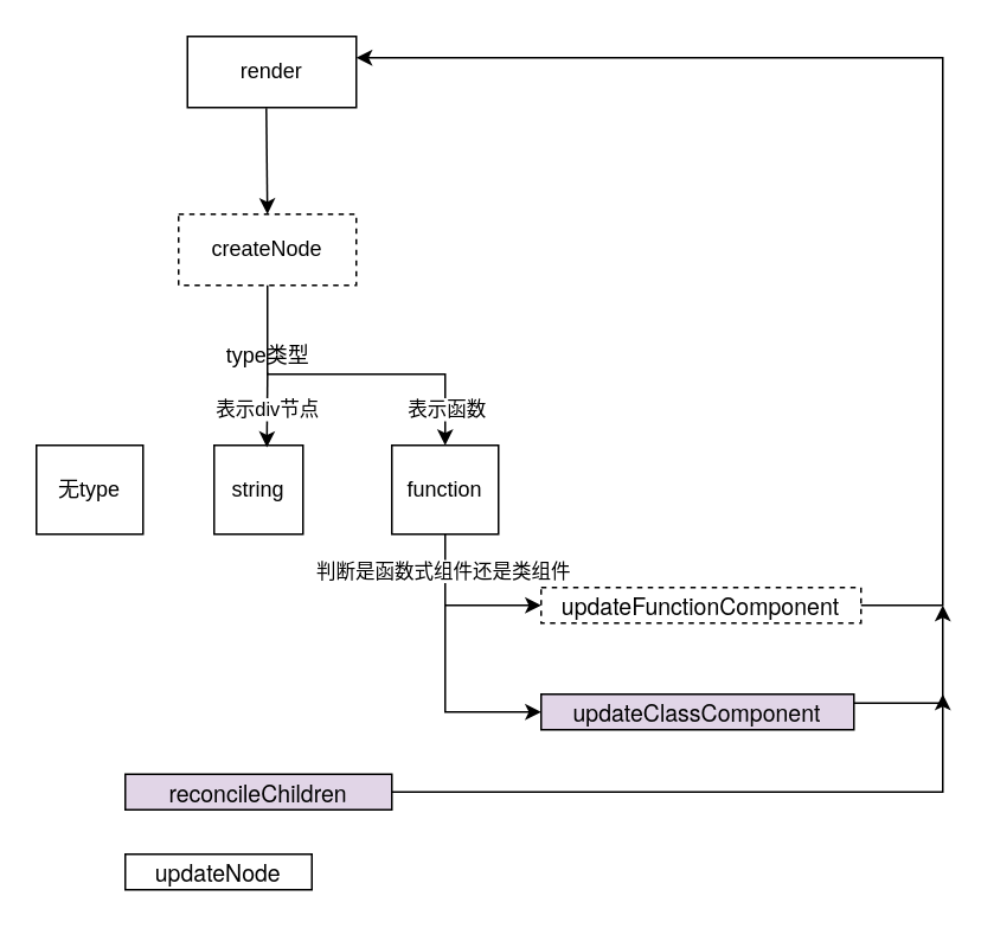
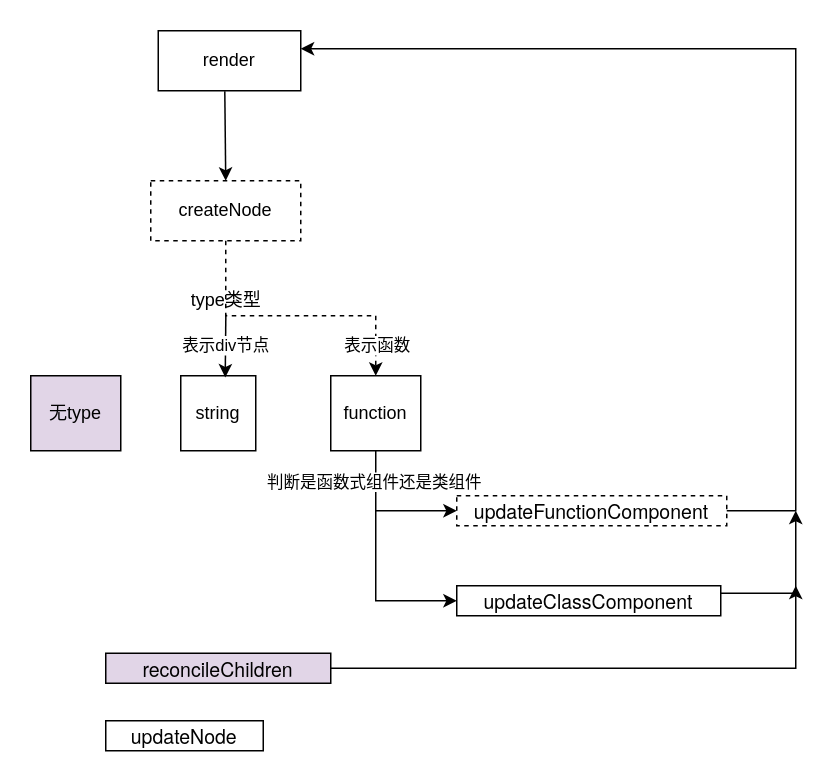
- <mxCell id="8" value="" style="edgeStyle=segmentEdgeStyle;endArrow=classic;html=1;rounded=0;exitX=0.5;exitY=1;exitDx=0;exitDy=0;entryX=0;entryY=0.5;entryDx=0;entryDy=0;" edge="1" parent="1" source="4" target="7"><mxGeometry width="50" height="50" relative="1" as="geometry"><mxPoint x="250" y="190" as="sourcePoint" /><mxPoint x="300" y="140" as="targetPoint" /><Array as="points"><mxPoint x="150" y="210" /><mxPoint x="250" y="210" /></Array></mxGeometry></mxCell>
+ <mxCell id="8" value="" style="edgeStyle=segmentEdgeStyle;endArrow=classic;html=1;rounded=0;exitX=0.5;exitY=1;exitDx=0;exitDy=0;entryX=0;entryY=0.5;entryDx=0;entryDy=0;dashed=1;" edge="1" parent="1" source="4" target="7"><mxGeometry width="50" height="50" relative="1" as="geometry"><mxPoint x="250" y="190" as="sourcePoint" /><mxPoint x="300" y="140" as="targetPoint" /><Array as="points"><mxPoint x="150" y="210" /><mxPoint x="250" y="210" /></Array></mxGeometry></mxCell>
- <mxCell id="5" value="无type" style="rounded=0;whiteSpace=wrap;html=1;align=center;direction=south;" vertex="1" parent="1"><mxGeometry x="20" y="250" width="60" height="50" as="geometry" /></mxCell>
+ <mxCell id="5" value="无type" style="rounded=0;whiteSpace=wrap;html=1;align=center;direction=south;fillColor=#e1d5e7;" vertex="1" parent="1"><mxGeometry x="20" y="250" width="60" height="50" as="geometry" /></mxCell>
- <mxCell id="12" value="&lt;div style=&quot;font-family: &amp;#34;menlo&amp;#34; , &amp;#34;monaco&amp;#34; , &amp;#34;courier new&amp;#34; , monospace ; font-size: 14px ; line-height: 21px&quot;&gt;&lt;div style=&quot;font-family: &amp;#34;menlo&amp;#34; , &amp;#34;monaco&amp;#34; , &amp;#34;courier new&amp;#34; , monospace ; line-height: 21px&quot;&gt;&lt;p class=&quot;p1&quot; style=&quot;margin: 0px ; font-stretch: normal ; font-size: 13px ; line-height: normal ; font-family: &amp;#34;helvetica neue&amp;#34;&quot;&gt;updateClassComponent&lt;/p&gt;&lt;/div&gt;&lt;/div&gt;" style="rounded=0;whiteSpace=wrap;html=1;align=center;fillColor=#e1d5e7;" vertex="1" parent="1"><mxGeometry x="304" y="390" width="176" height="20" as="geometry" /></mxCell>
+ <mxCell id="12" value="&lt;div style=&quot;font-family: &amp;#34;menlo&amp;#34; , &amp;#34;monaco&amp;#34; , &amp;#34;courier new&amp;#34; , monospace ; font-size: 14px ; line-height: 21px&quot;&gt;&lt;div style=&quot;font-family: &amp;#34;menlo&amp;#34; , &amp;#34;monaco&amp;#34; , &amp;#34;courier new&amp;#34; , monospace ; line-height: 21px&quot;&gt;&lt;p class=&quot;p1&quot; style=&quot;margin: 0px ; font-stretch: normal ; font-size: 13px ; line-height: normal ; font-family: &amp;#34;helvetica neue&amp;#34;&quot;&gt;updateClassComponent&lt;/p&gt;&lt;/div&gt;&lt;/div&gt;" style="rounded=0;whiteSpace=wrap;html=1;align=center;" vertex="1" parent="1"><mxGeometry x="304" y="390" width="176" height="20" as="geometry" /></mxCell>
